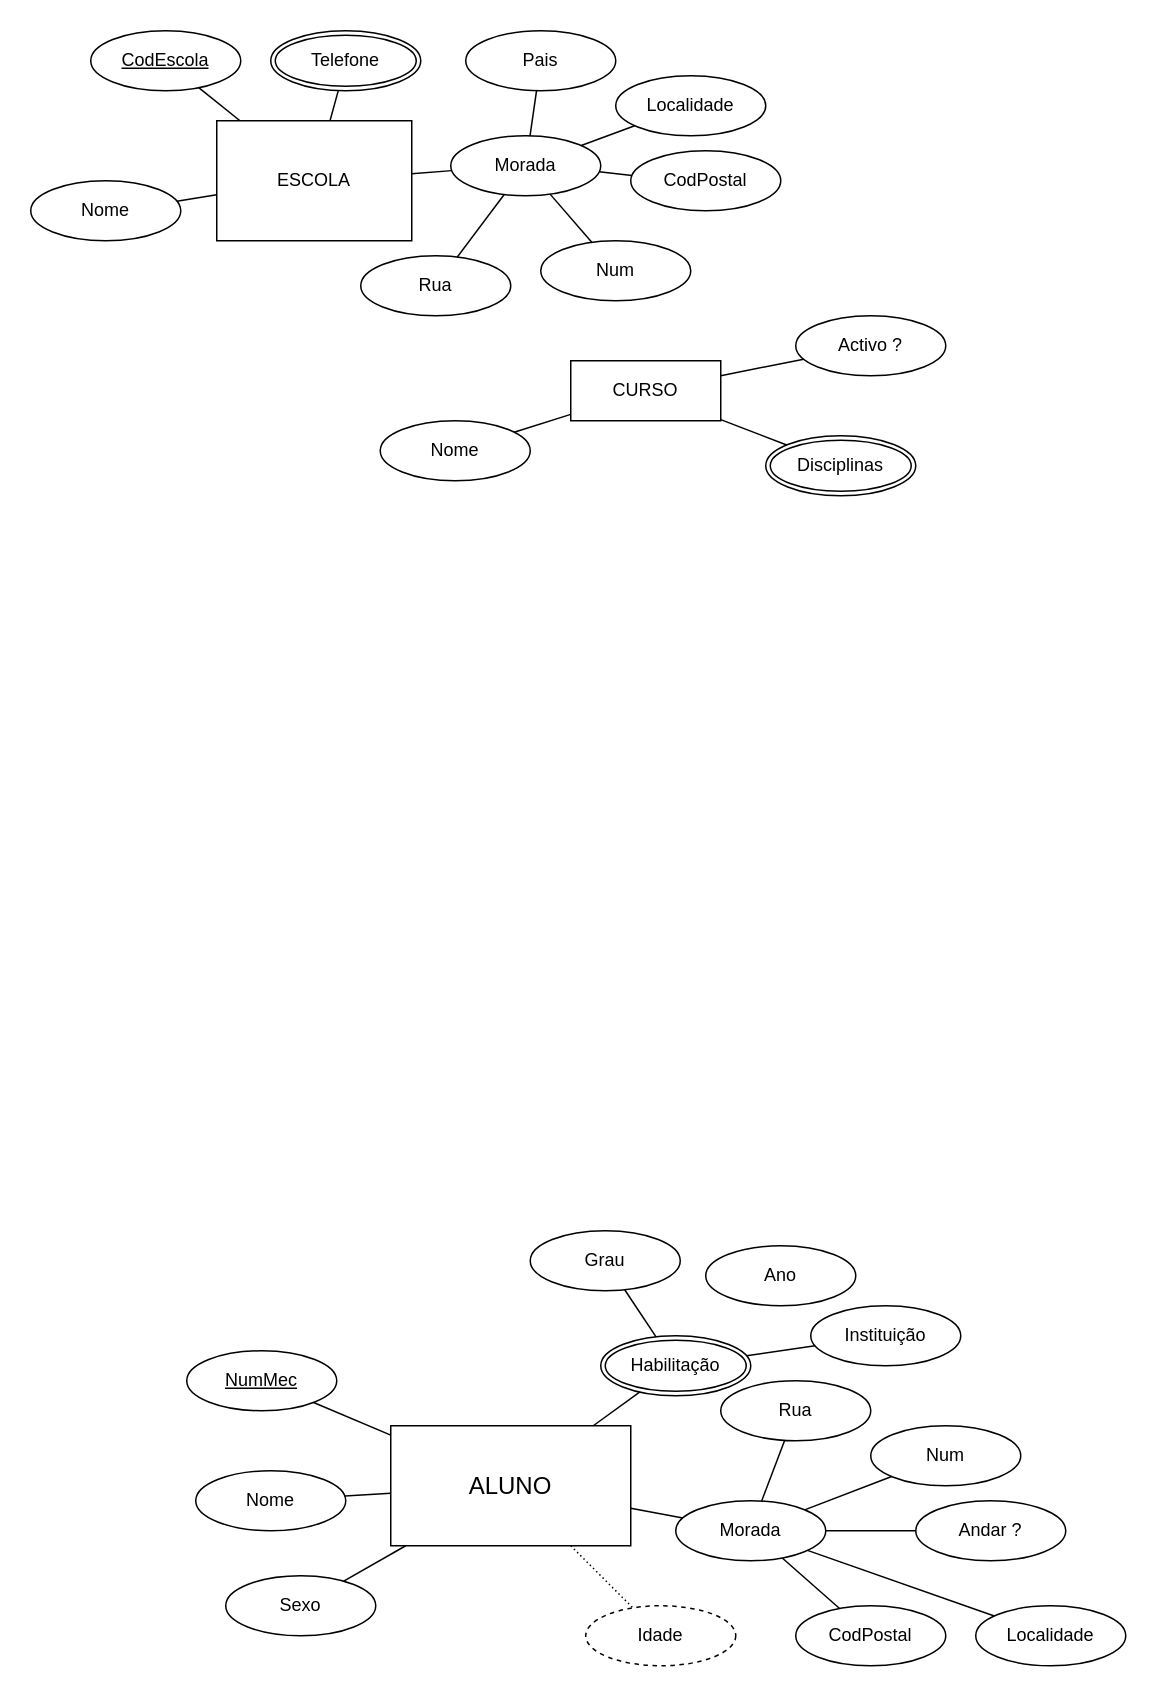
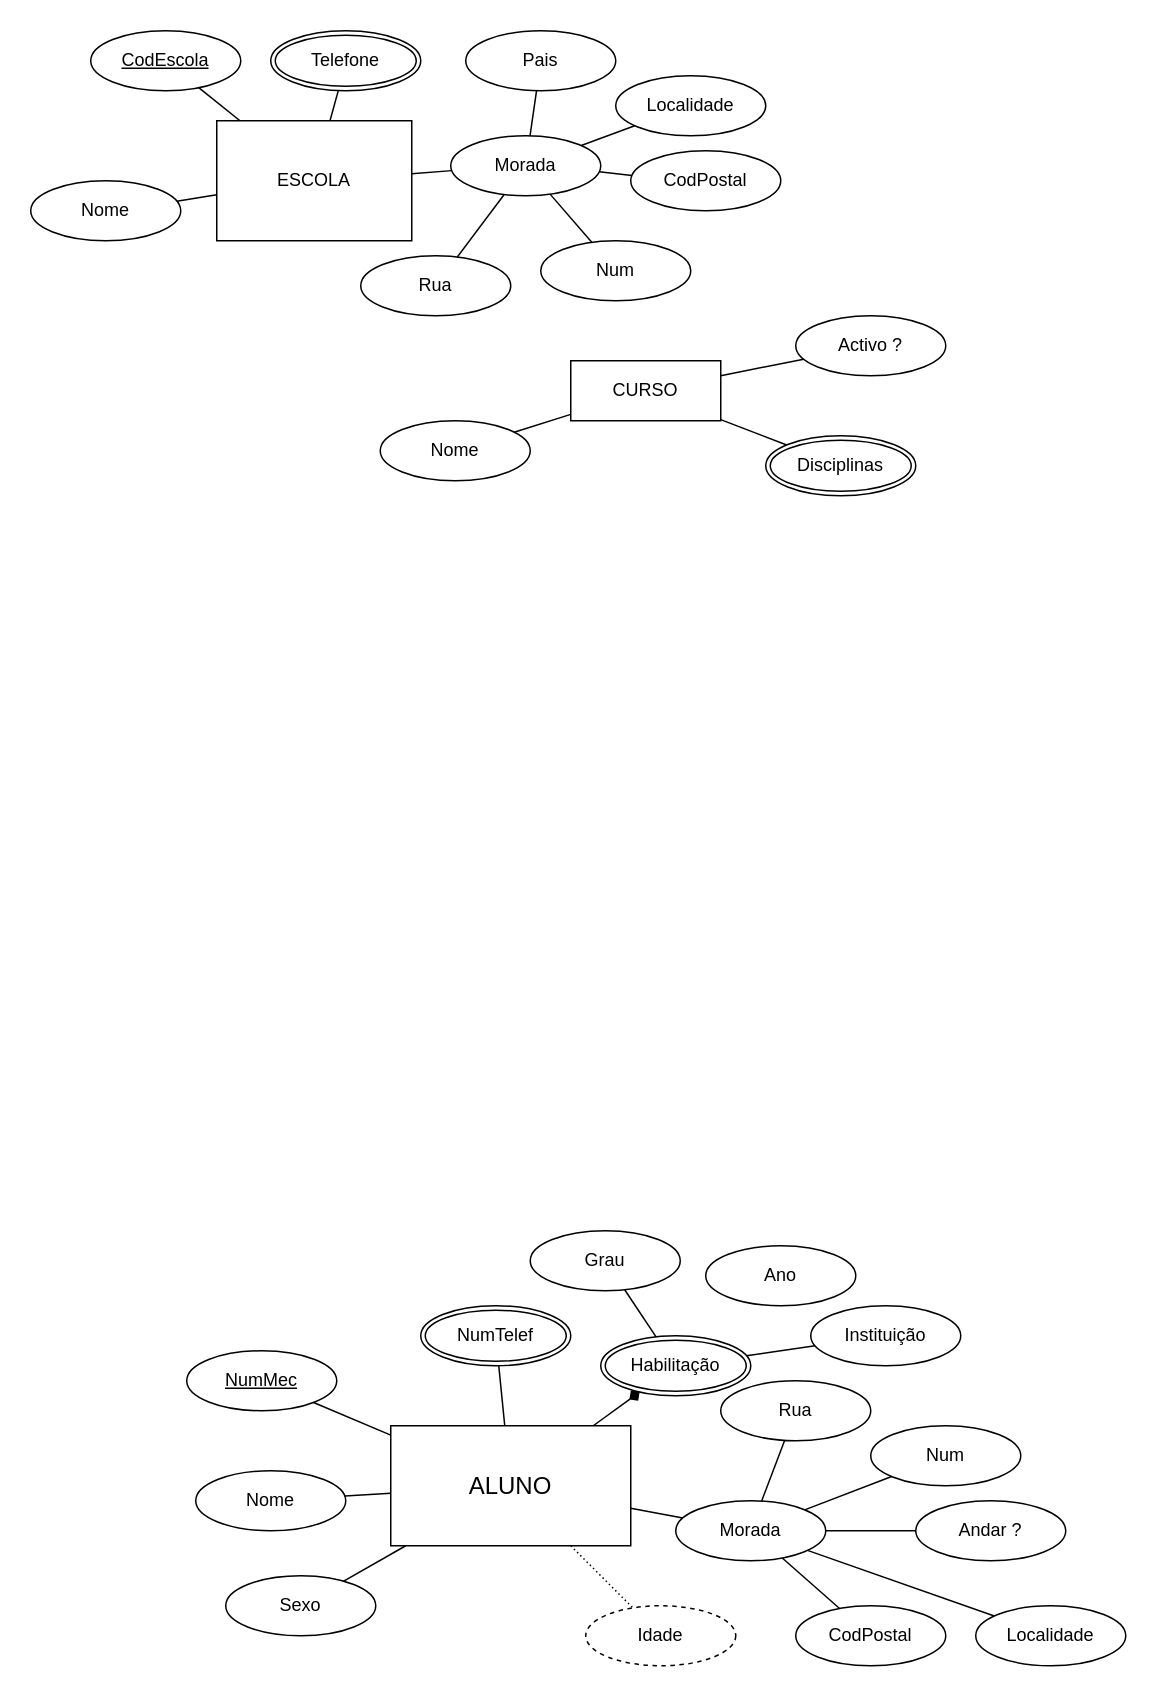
+ <mxCell id="17" value="NumTelef" style="ellipse;shape=doubleEllipse;margin=3;whiteSpace=wrap;html=1;align=center;" vertex="1" parent="1"><mxGeometry x="280" y="870" width="100" height="40" as="geometry" /></mxCell>
+ <mxCell id="21" value="" style="endArrow=none;html=1;rounded=0;" edge="1" parent="1" source="2" target="17"><mxGeometry relative="1" as="geometry"><mxPoint x="444" y="1020" as="sourcePoint" /><mxPoint x="482" y="1024" as="targetPoint" /></mxGeometry></mxCell>
- <mxCell id="27" value="" style="endArrow=none;html=1;rounded=0;" edge="1" parent="1" source="2" target="18"><mxGeometry relative="1" as="geometry"><mxPoint x="444" y="983" as="sourcePoint" /><mxPoint x="502" y="963" as="targetPoint" /></mxGeometry></mxCell>
+ <mxCell id="27" value="" style="endArrow=diamond;html=1;rounded=0;" edge="1" parent="1" source="2" target="18"><mxGeometry relative="1" as="geometry"><mxPoint x="444" y="983" as="sourcePoint" /><mxPoint x="502" y="963" as="targetPoint" /></mxGeometry></mxCell>
